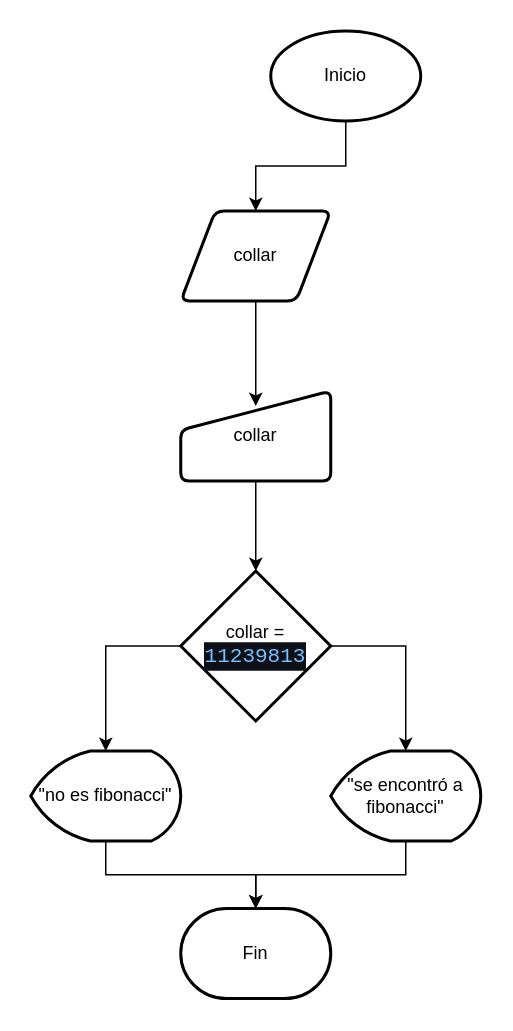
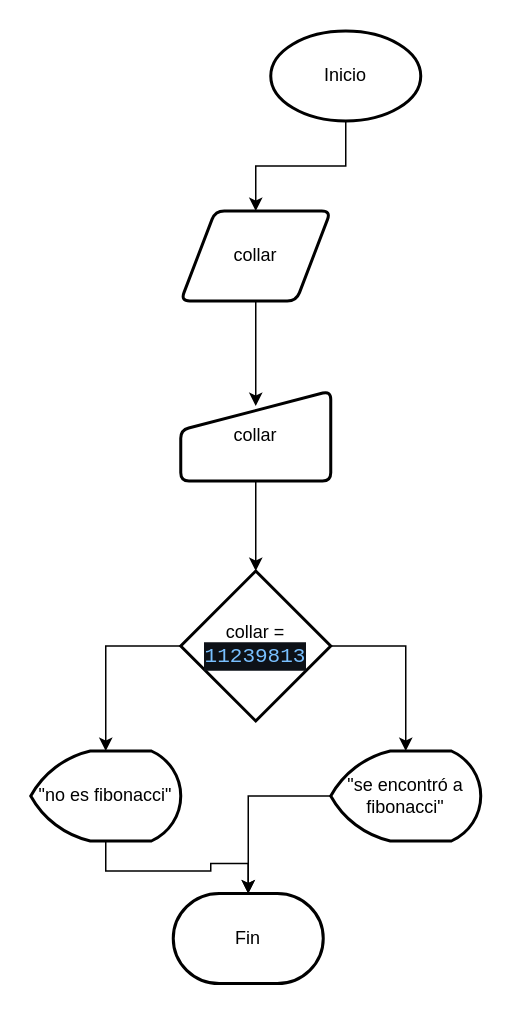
- <mxCell id="13" value="Fin" style="strokeWidth=2;html=1;shape=mxgraph.flowchart.terminator;whiteSpace=wrap;" vertex="1" parent="1"><mxGeometry x="120" y="605" width="100" height="60" as="geometry" /></mxCell>
+ <mxCell id="13" value="Fin" style="strokeWidth=2;html=1;shape=mxgraph.flowchart.terminator;whiteSpace=wrap;" vertex="1" parent="1"><mxGeometry x="115" y="595" width="100" height="60" as="geometry" /></mxCell>
